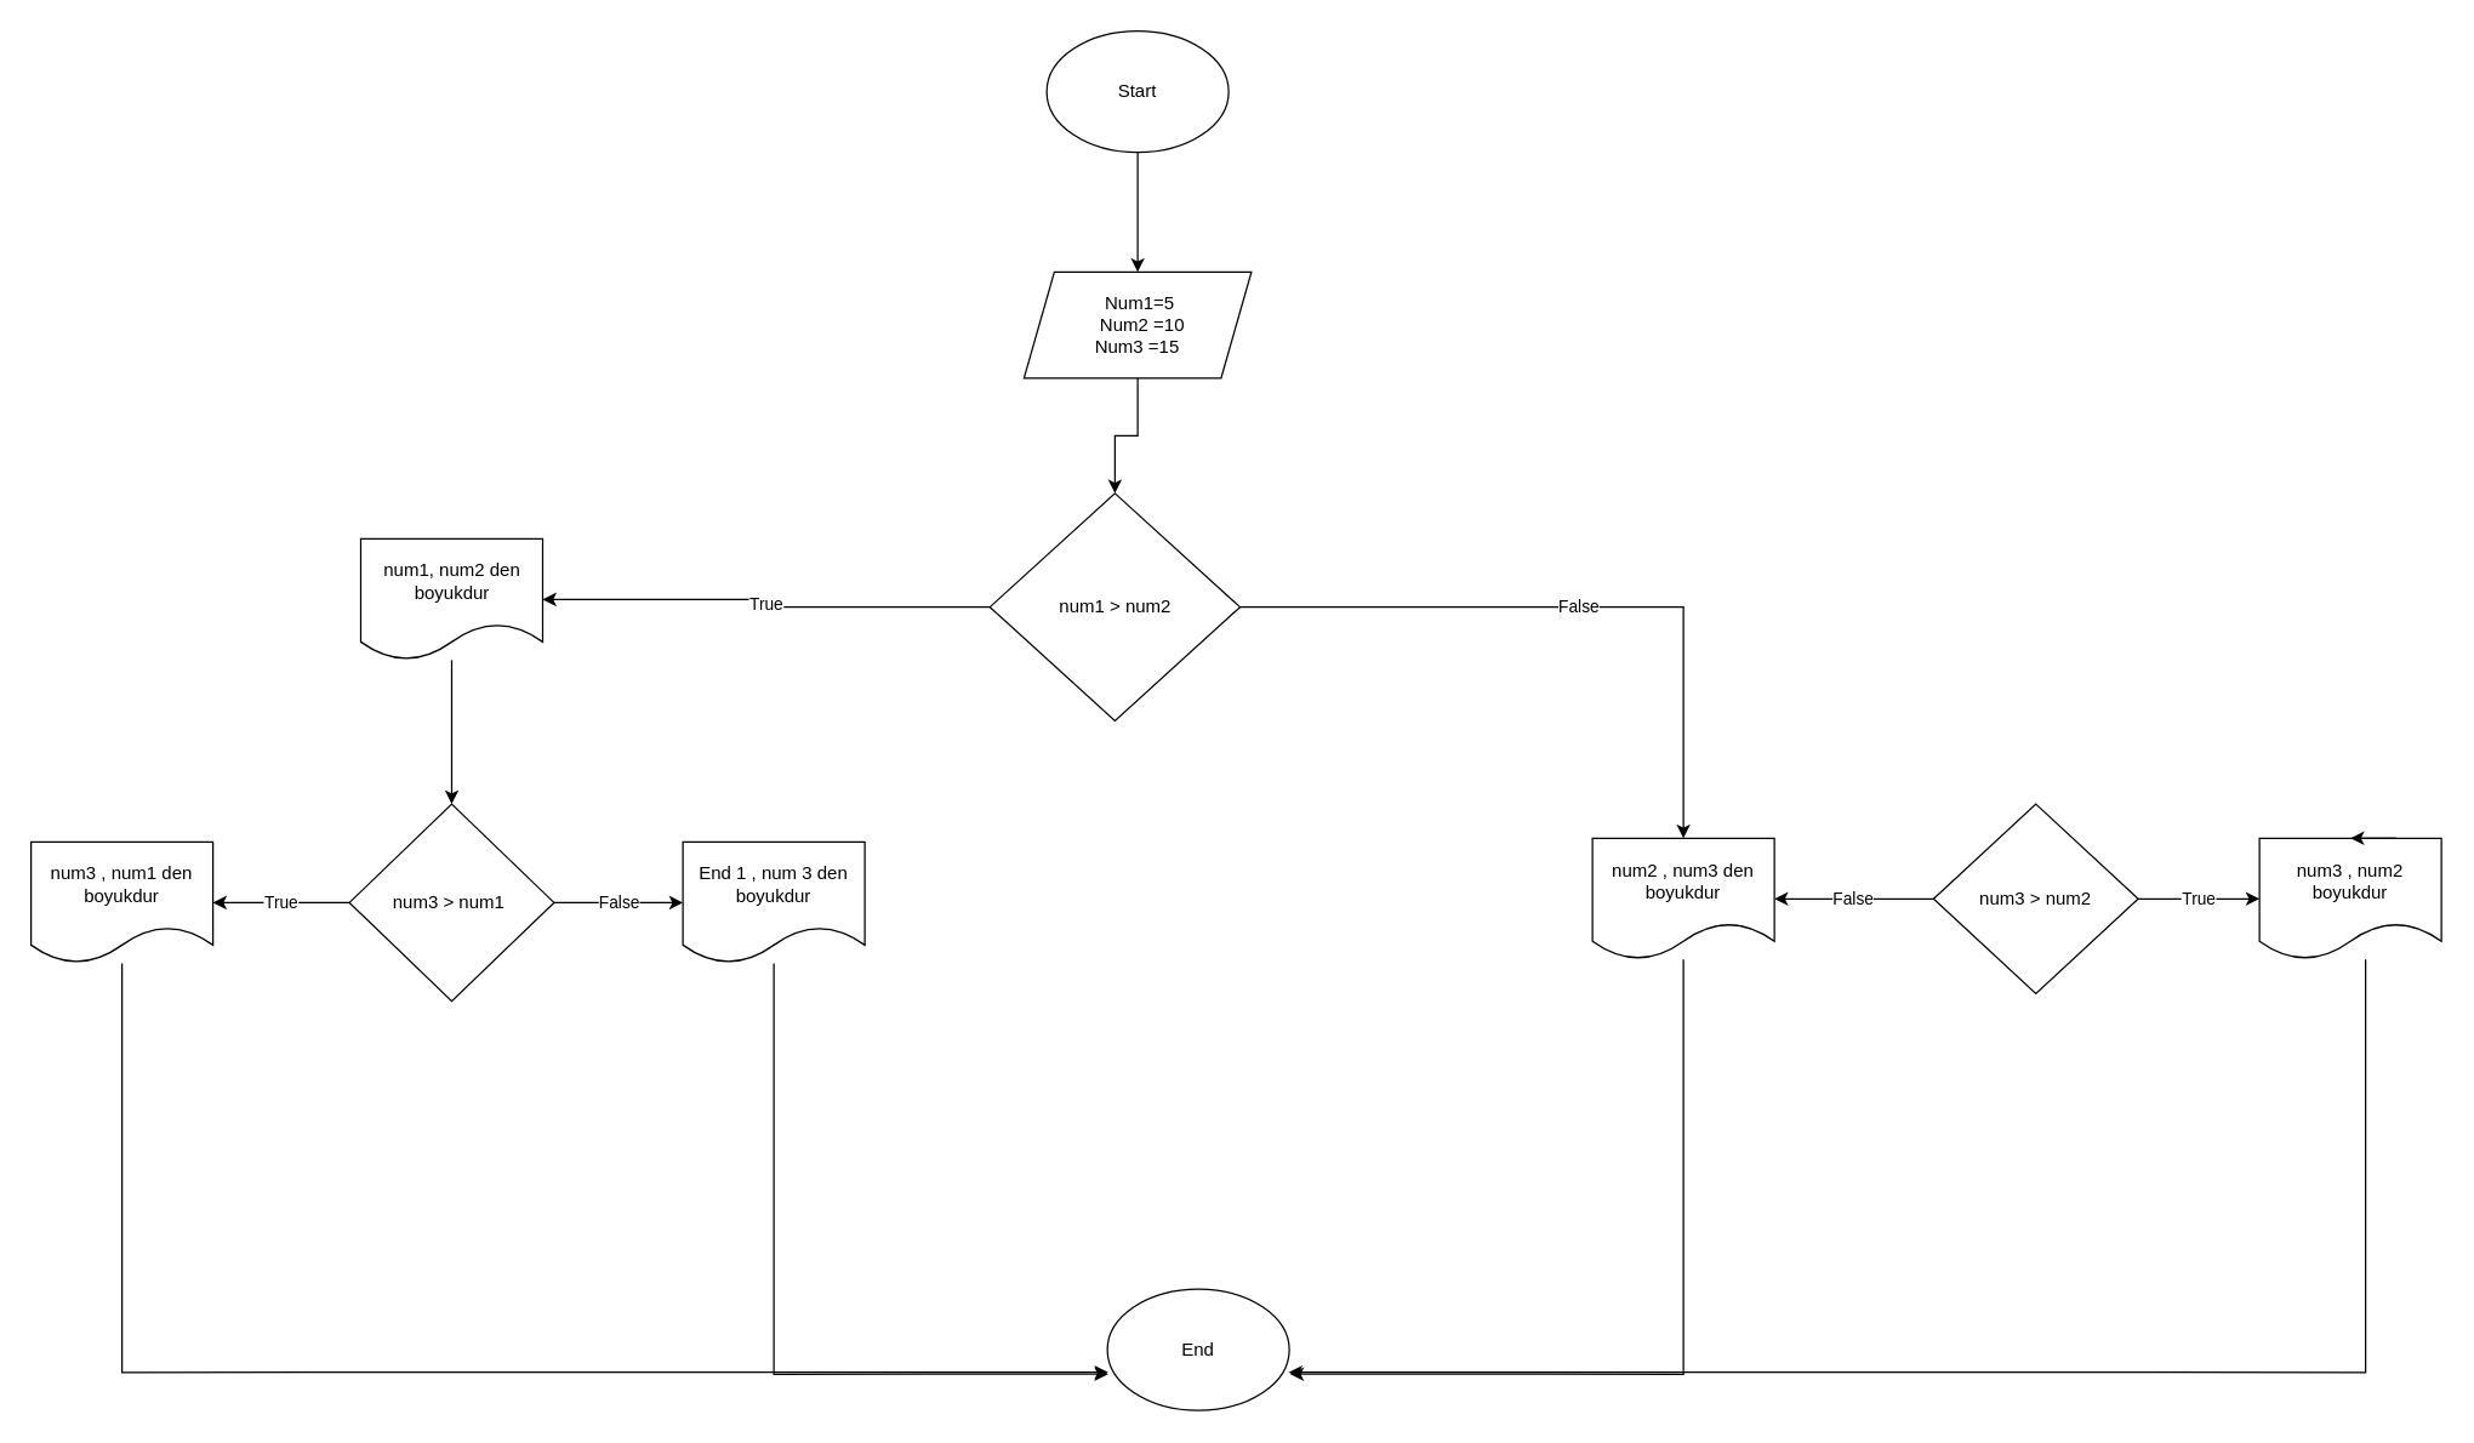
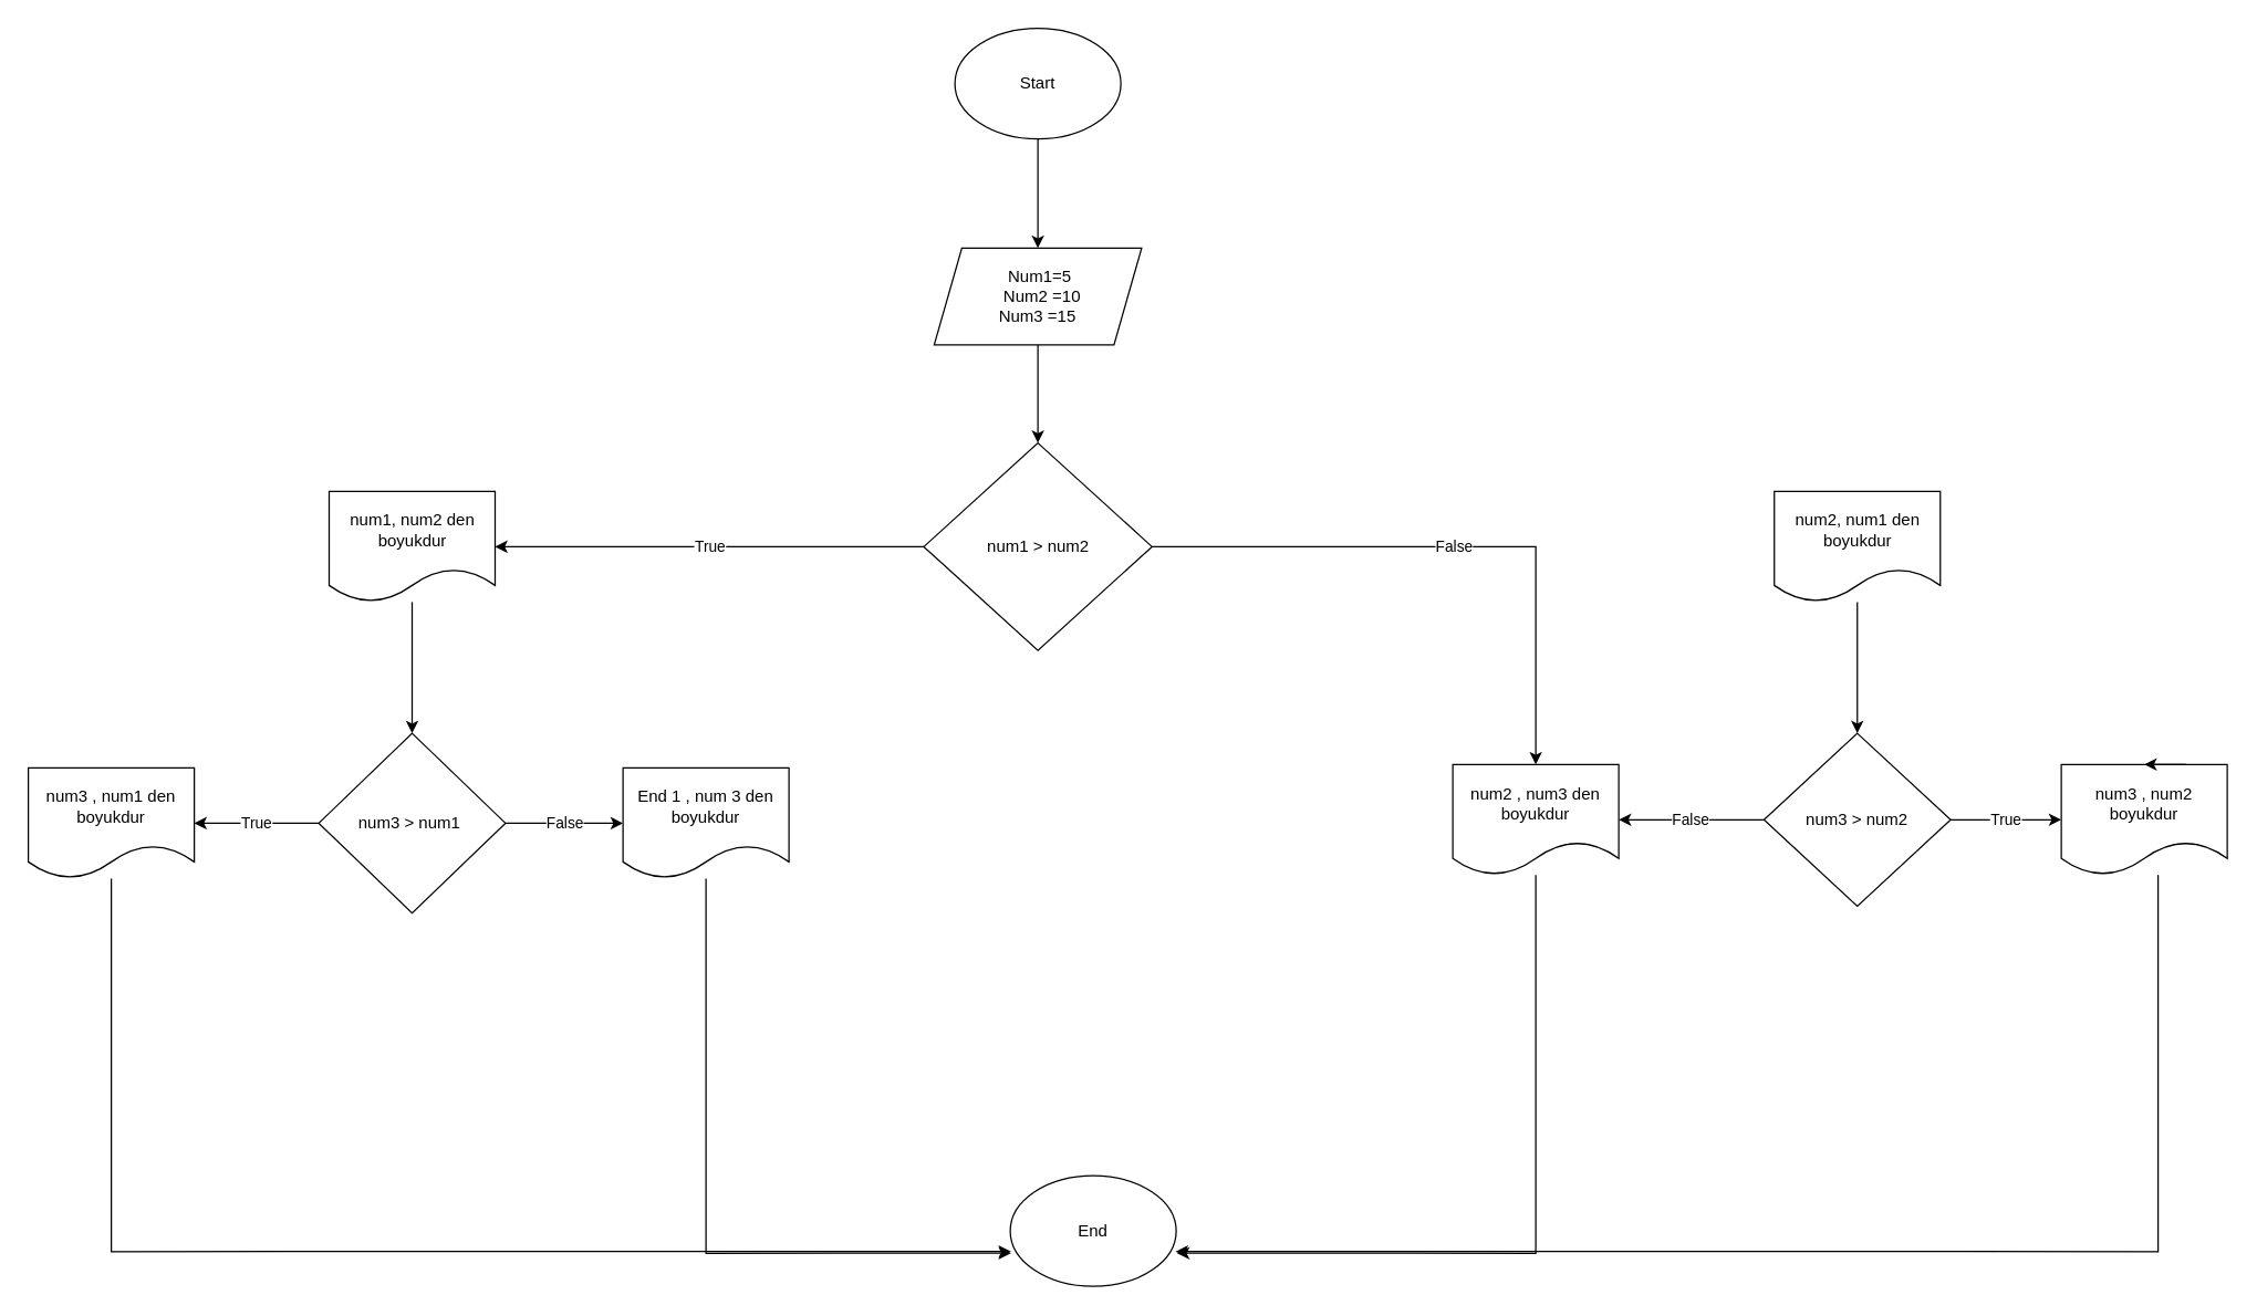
+ <mxCell id="12" value="num2, num1 den boyukdur" style="shape=document;whiteSpace=wrap;html=1;boundedLbl=1;" vertex="1" parent="1"><mxGeometry x="1282.5" y="355" width="120" height="80" as="geometry" /></mxCell>
- <mxCell id="8" value="num1 &amp;gt; num2" style="rhombus;whiteSpace=wrap;html=1;" vertex="1" parent="1"><mxGeometry x="652.5" y="325" width="165" height="150" as="geometry" /></mxCell>
+ <mxCell id="8" value="num1 &amp;gt; num2" style="rhombus;whiteSpace=wrap;html=1;" vertex="1" parent="1"><mxGeometry x="667.5" y="320" width="165" height="150" as="geometry" /></mxCell>
+ <mxCell id="11" style="edgeStyle=orthogonalEdgeStyle;rounded=0;orthogonalLoop=1;jettySize=auto;html=1;entryX=0.5;entryY=0;entryDx=0;entryDy=0;" edge="1" parent="1" source="12" target="20"><mxGeometry relative="1" as="geometry" /></mxCell>
